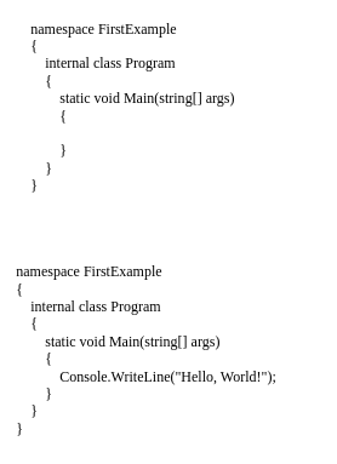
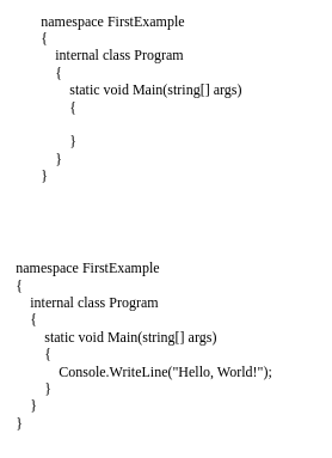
- <mxCell id="2" value="namespace FirstExample&#10;{&#10;    internal class Program&#10;    {&#10;        static void Main(string[] args)&#10;        {&#10;           &#10;        }&#10;    }&#10;}" style="text;whiteSpace=wrap;fontSize=20;fontFamily=Architects Daughter;" vertex="1" parent="1"><mxGeometry x="40" y="20" width="369" height="262" as="geometry" /></mxCell>
+ <mxCell id="2" value="namespace FirstExample&#10;{&#10;    internal class Program&#10;    {&#10;        static void Main(string[] args)&#10;        {&#10;           &#10;        }&#10;    }&#10;}" style="text;whiteSpace=wrap;fontSize=20;fontFamily=Architects Daughter;" vertex="1" parent="1"><mxGeometry x="55" y="10" width="369" height="262" as="geometry" /></mxCell>
